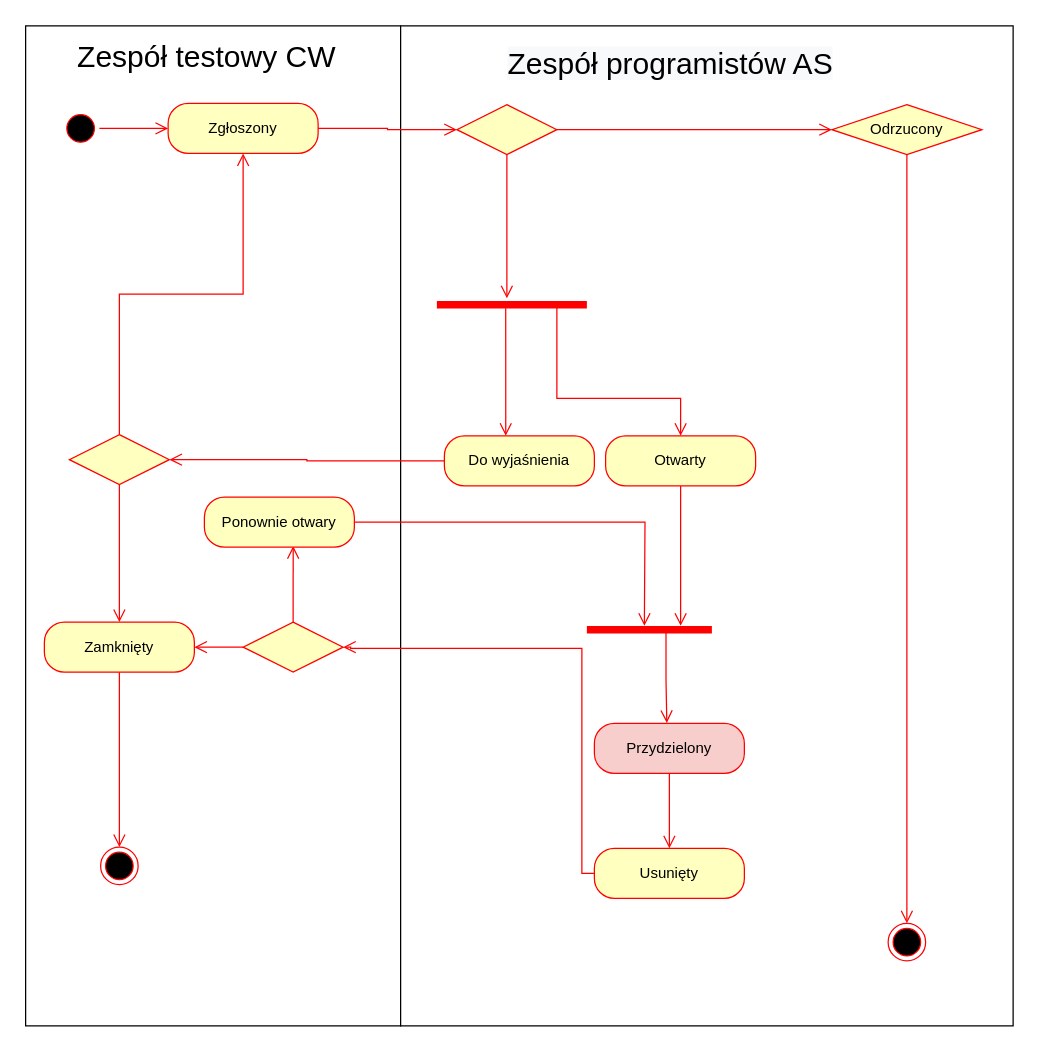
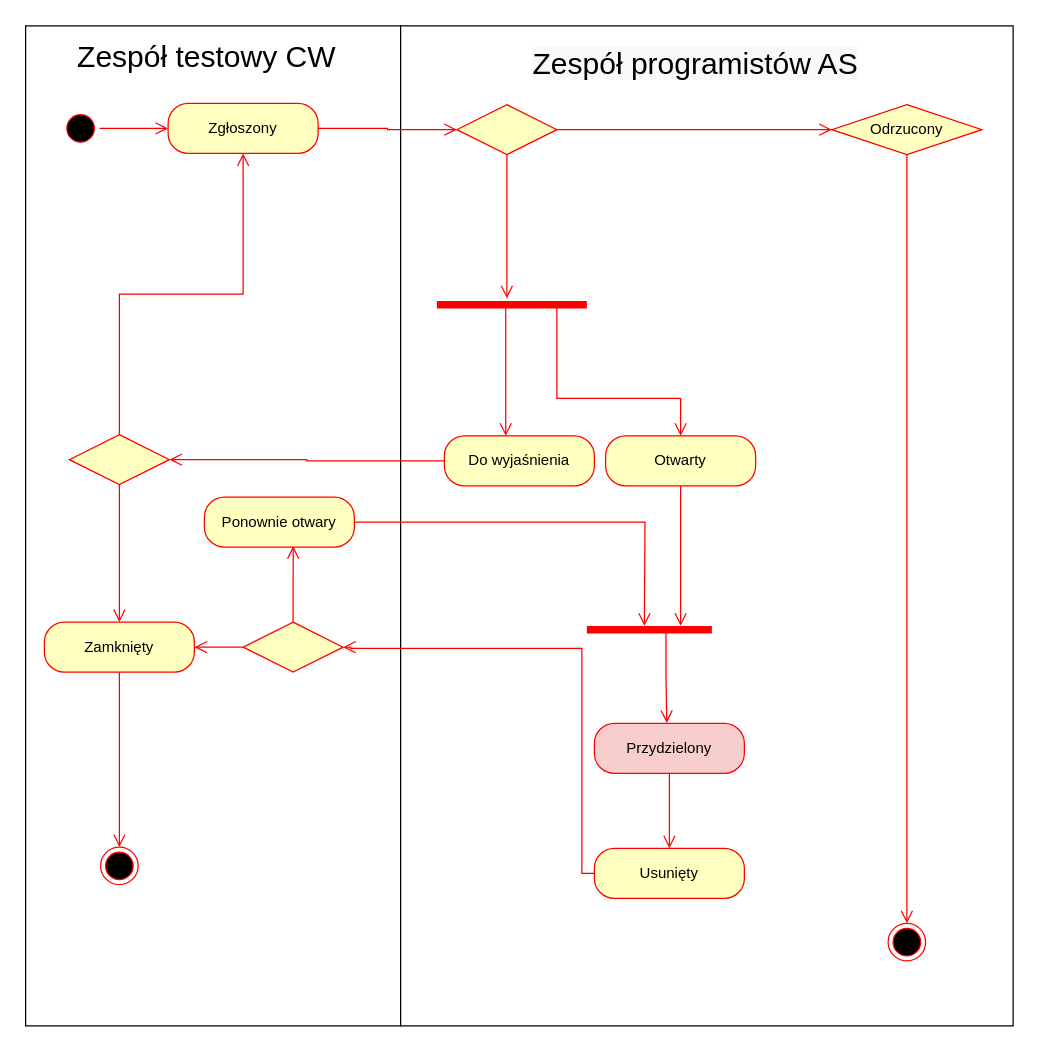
- <mxCell id="39" value="&lt;span style=&quot;color: rgb(0, 0, 0); font-family: Helvetica; font-size: 24px; font-style: normal; font-variant-ligatures: normal; font-variant-caps: normal; font-weight: 400; letter-spacing: normal; orphans: 2; text-align: center; text-indent: 0px; text-transform: none; widows: 2; word-spacing: 0px; -webkit-text-stroke-width: 0px; background-color: rgb(248, 249, 250); text-decoration-thickness: initial; text-decoration-style: initial; text-decoration-color: initial; float: none; display: inline !important;&quot;&gt;Zespół programistów AS&lt;/span&gt;" style="text;whiteSpace=wrap;html=1;fontSize=24;" vertex="1" parent="1"><mxGeometry x="404" y="30" width="305" height="40" as="geometry" /></mxCell>
+ <mxCell id="39" value="&lt;span style=&quot;color: rgb(0, 0, 0); font-family: Helvetica; font-size: 24px; font-style: normal; font-variant-ligatures: normal; font-variant-caps: normal; font-weight: 400; letter-spacing: normal; orphans: 2; text-align: center; text-indent: 0px; text-transform: none; widows: 2; word-spacing: 0px; -webkit-text-stroke-width: 0px; background-color: rgb(248, 249, 250); text-decoration-thickness: initial; text-decoration-style: initial; text-decoration-color: initial; float: none; display: inline !important;&quot;&gt;Zespół programistów AS&lt;/span&gt;" style="text;whiteSpace=wrap;html=1;fontSize=24;" vertex="1" parent="1"><mxGeometry x="424" y="30" width="305" height="40" as="geometry" /></mxCell>
